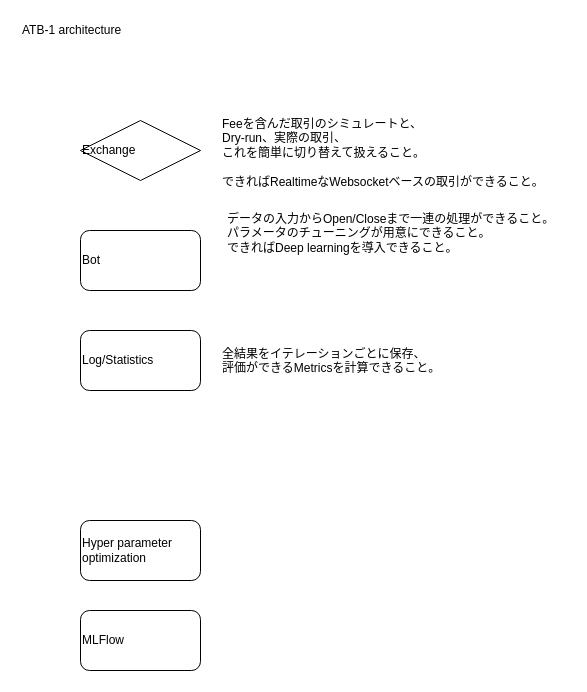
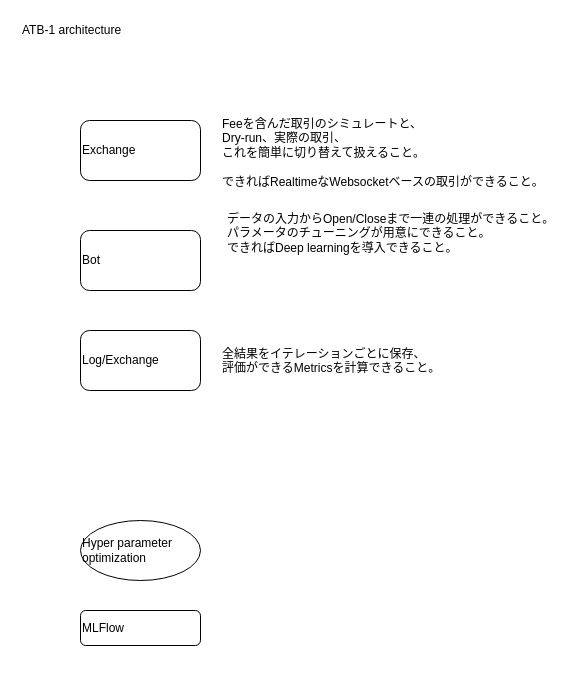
- <mxCell id="3" value="Exchange" style="rhombus;whiteSpace=wrap;html=1;align=left;" parent="1" vertex="1"><mxGeometry x="80" y="120" width="120" height="60" as="geometry" /></mxCell>
+ <mxCell id="3" value="Exchange" style="rounded=1;whiteSpace=wrap;html=1;align=left;" parent="1" vertex="1"><mxGeometry x="80" y="120" width="120" height="60" as="geometry" /></mxCell>
- <mxCell id="5" value="Log/Statistics" style="rounded=1;whiteSpace=wrap;html=1;align=left;" parent="1" vertex="1"><mxGeometry x="80" y="330" width="120" height="60" as="geometry" /></mxCell>
+ <mxCell id="5" value="Log/Exchange" style="rounded=1;whiteSpace=wrap;html=1;align=left;" parent="1" vertex="1"><mxGeometry x="80" y="330" width="120" height="60" as="geometry" /></mxCell>
- <mxCell id="6" value="Hyper parameter optimization" style="rounded=1;whiteSpace=wrap;html=1;align=left;" parent="1" vertex="1"><mxGeometry x="80" y="520" width="120" height="60" as="geometry" /></mxCell>
+ <mxCell id="6" value="Hyper parameter optimization" style="ellipse;whiteSpace=wrap;html=1;align=left;" parent="1" vertex="1"><mxGeometry x="80" y="520" width="120" height="60" as="geometry" /></mxCell>
- <mxCell id="7" value="MLFlow" style="rounded=1;whiteSpace=wrap;html=1;align=left;" parent="1" vertex="1"><mxGeometry x="80" y="610" width="120" height="60" as="geometry" /></mxCell>
+ <mxCell id="7" value="MLFlow" style="rounded=1;whiteSpace=wrap;html=1;align=left;" parent="1" vertex="1"><mxGeometry x="80" y="610" width="120" height="35" as="geometry" /></mxCell>
